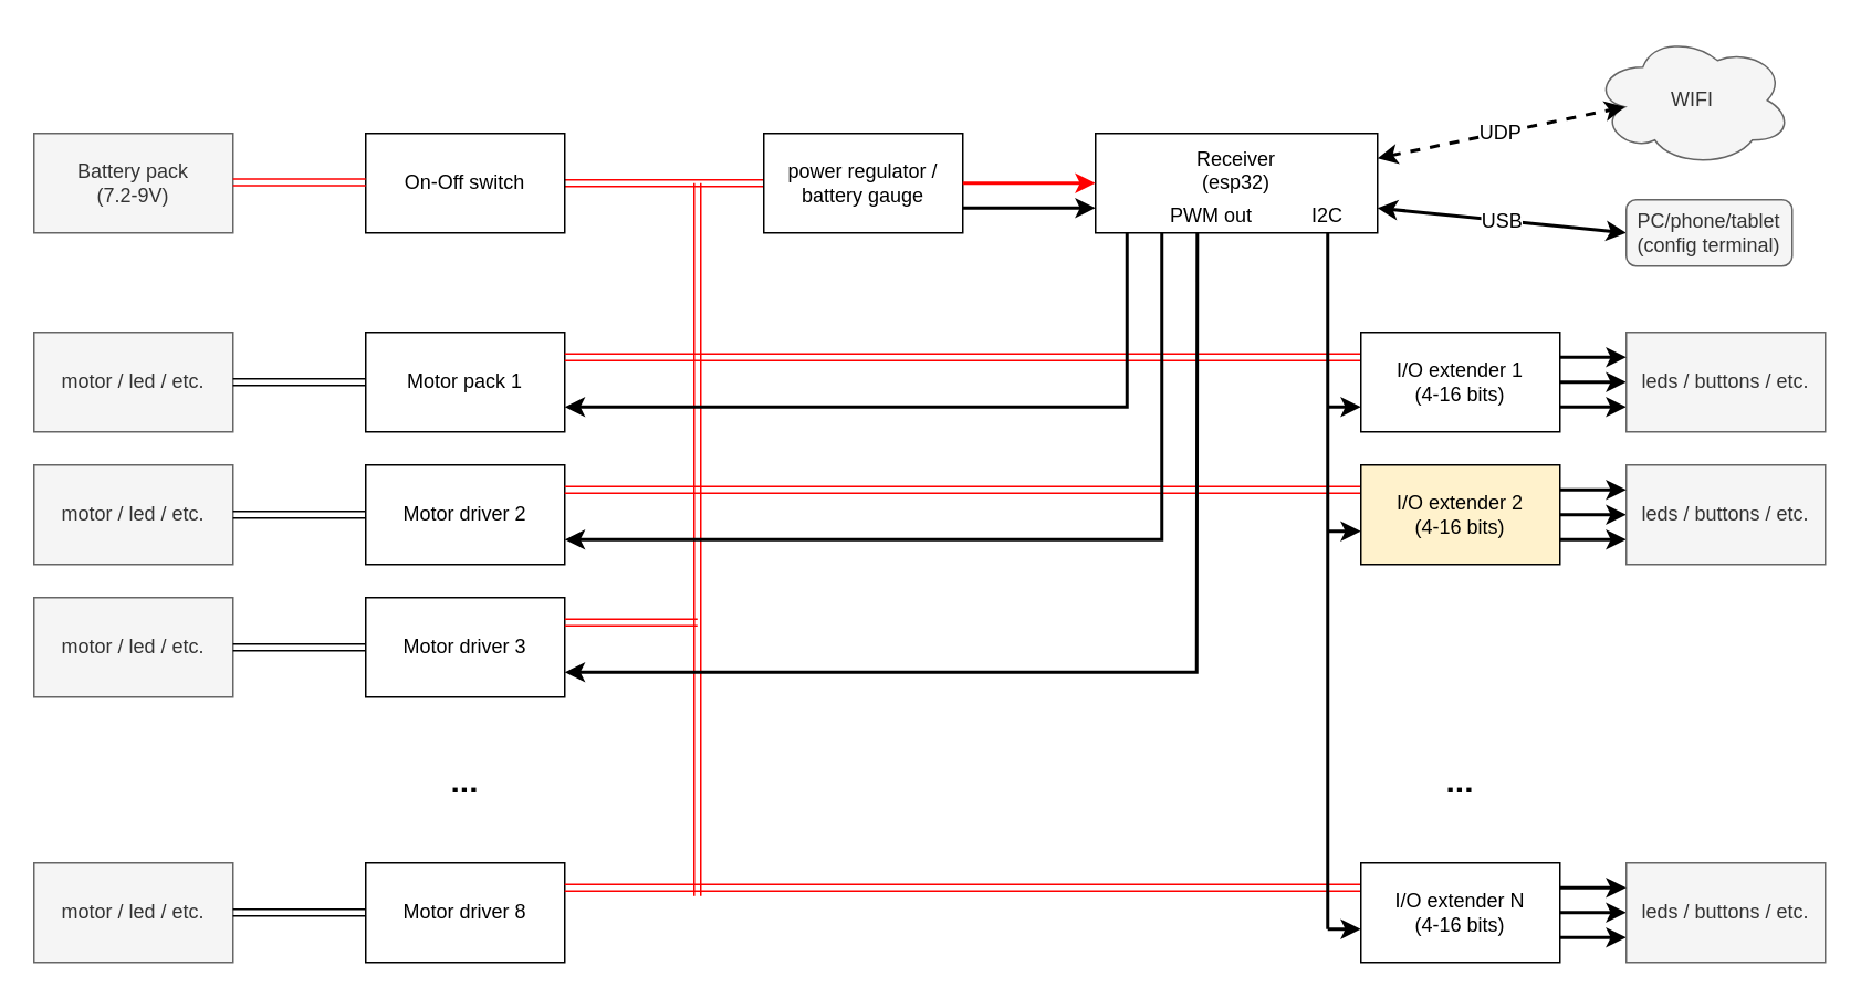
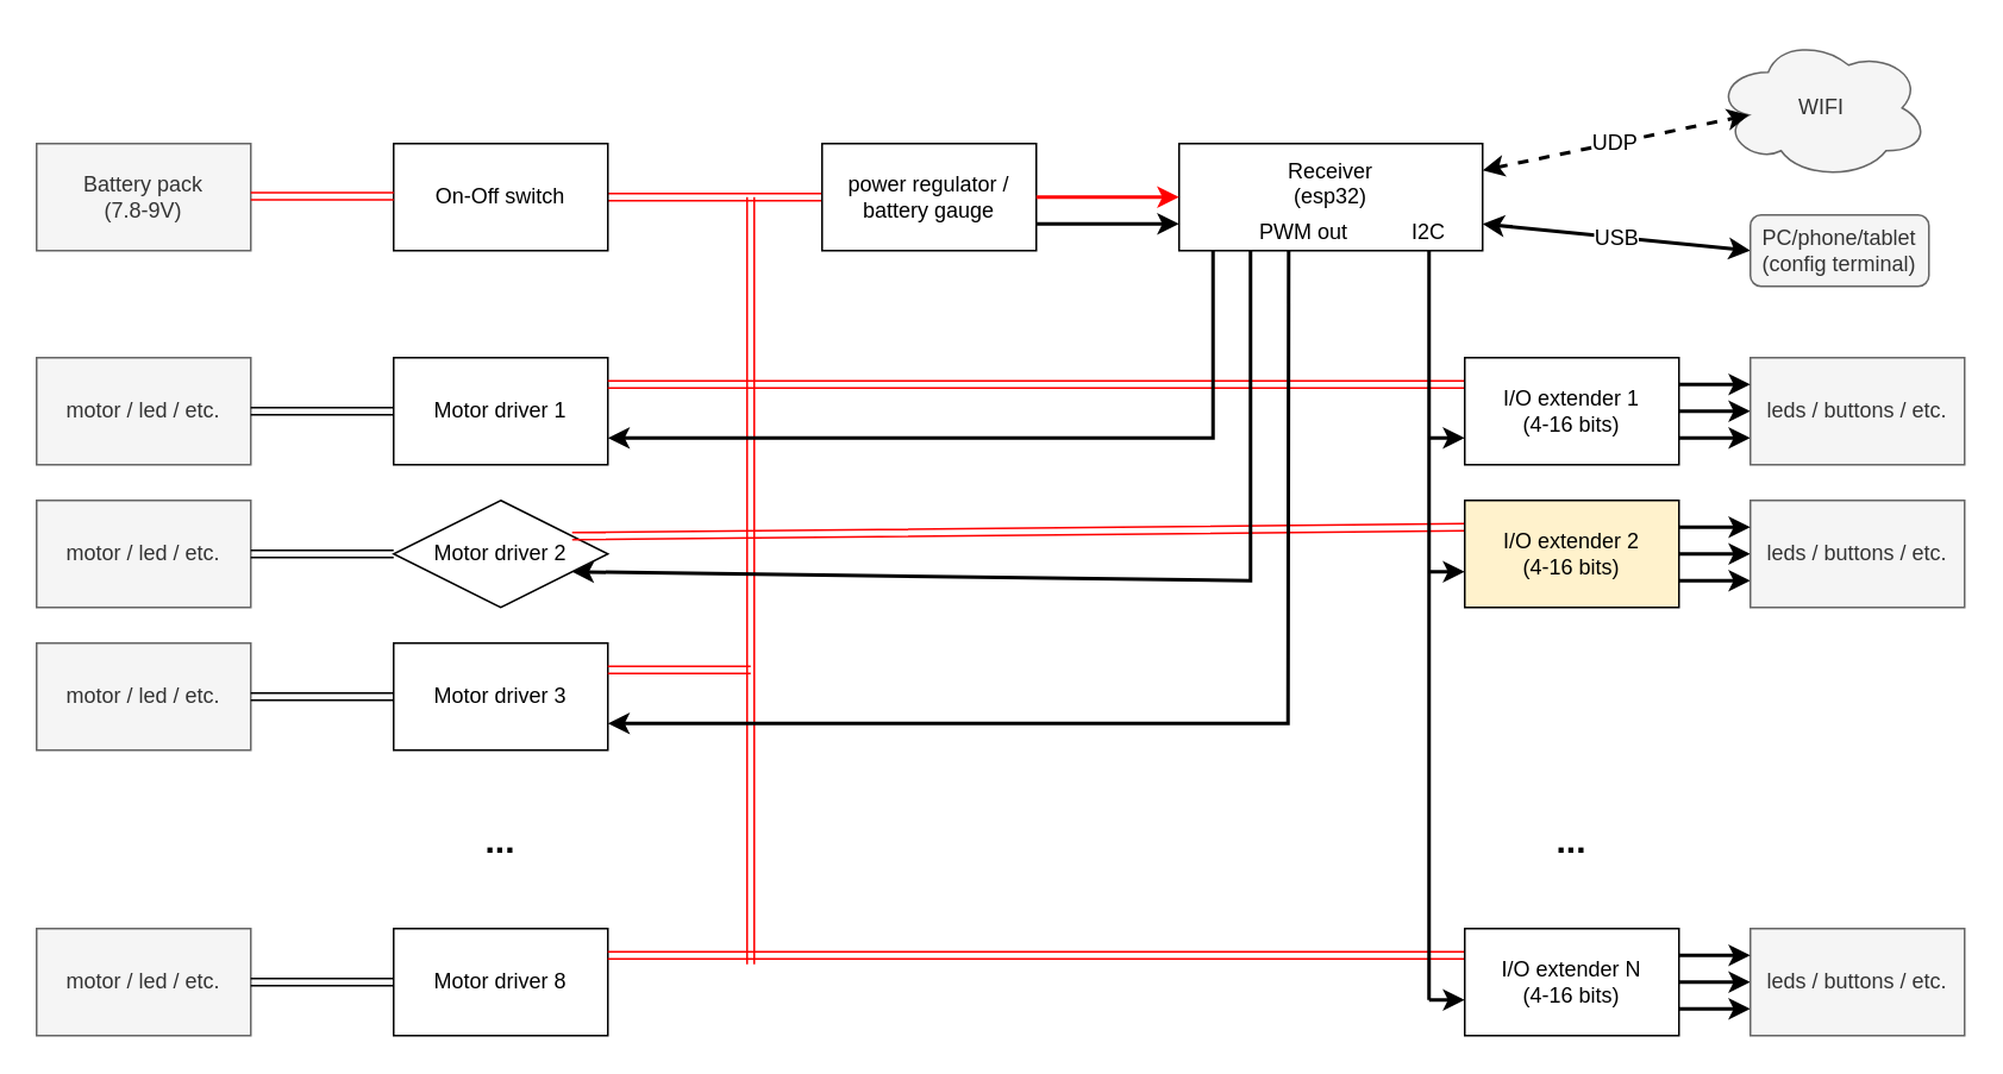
- <mxCell id="2" value="Battery pack&lt;br&gt;(7.2-9V)" style="rounded=0;whiteSpace=wrap;html=1;fillColor=#f5f5f5;strokeColor=#666666;fontColor=#333333;" vertex="1" parent="1"><mxGeometry x="20" y="80" width="120" height="60" as="geometry" /></mxCell>
+ <mxCell id="2" value="Battery pack&lt;br&gt;(7.8-9V)" style="rounded=0;whiteSpace=wrap;html=1;fillColor=#f5f5f5;strokeColor=#666666;fontColor=#333333;" vertex="1" parent="1"><mxGeometry x="20" y="80" width="120" height="60" as="geometry" /></mxCell>
- <mxCell id="4" value="Motor pack 1" style="rounded=0;whiteSpace=wrap;html=1;" vertex="1" parent="1"><mxGeometry x="220" y="200" width="120" height="60" as="geometry" /></mxCell>
+ <mxCell id="4" value="Motor driver 1" style="rounded=0;whiteSpace=wrap;html=1;" vertex="1" parent="1"><mxGeometry x="220" y="200" width="120" height="60" as="geometry" /></mxCell>
- <mxCell id="7" value="Motor driver 2" style="rounded=0;whiteSpace=wrap;html=1;" vertex="1" parent="1"><mxGeometry x="220" y="280" width="120" height="60" as="geometry" /></mxCell>
+ <mxCell id="7" value="Motor driver 2" style="rhombus;whiteSpace=wrap;html=1;" vertex="1" parent="1"><mxGeometry x="220" y="280" width="120" height="60" as="geometry" /></mxCell>
